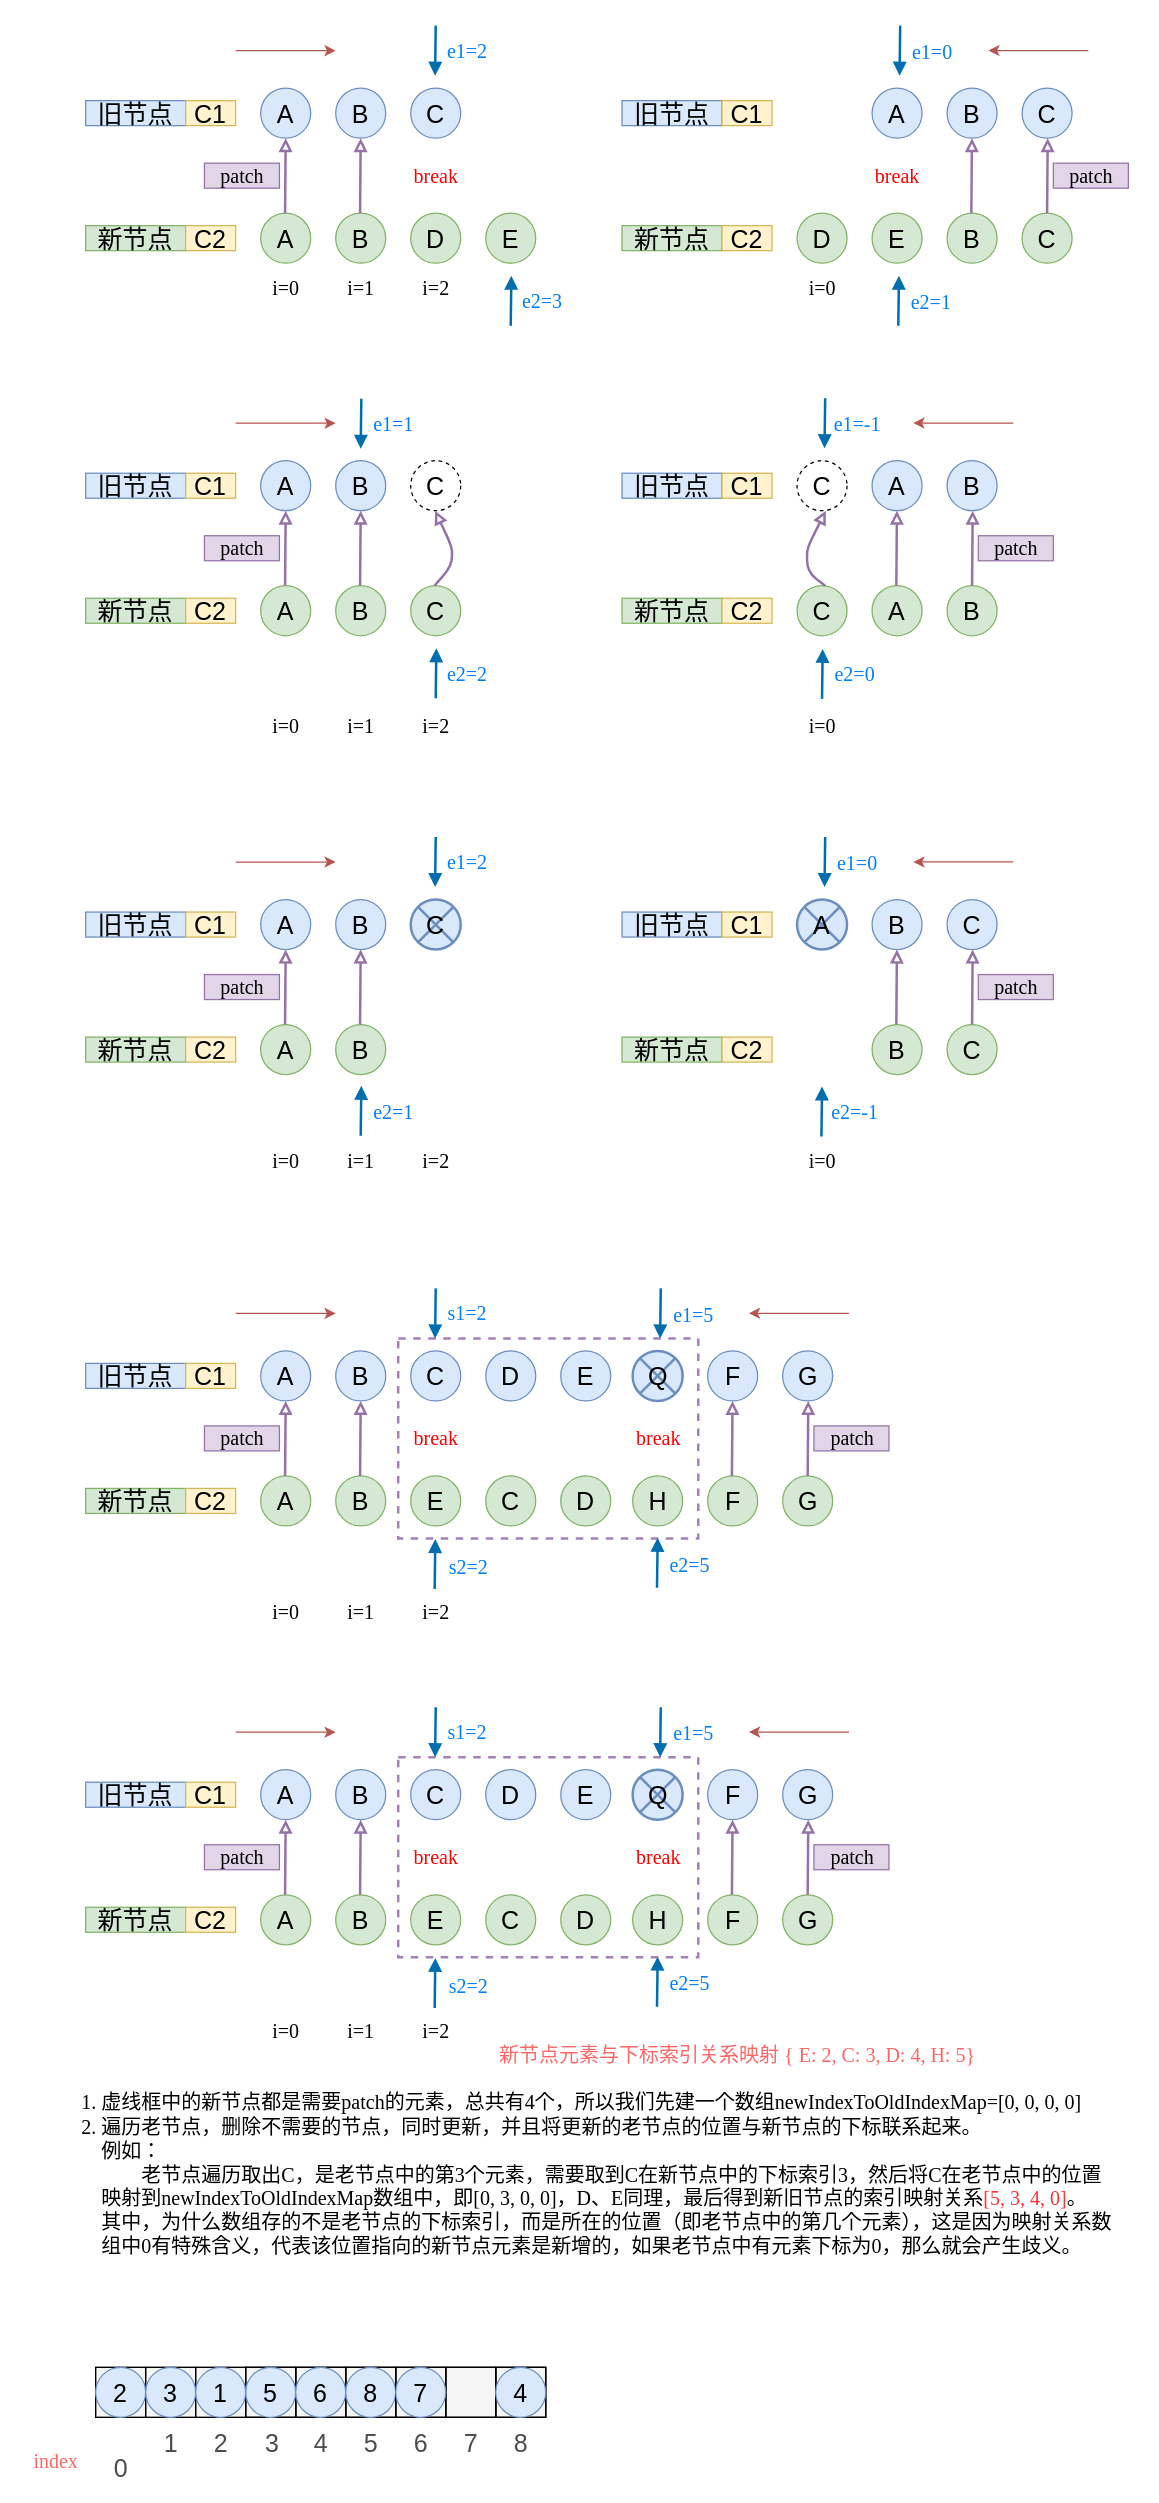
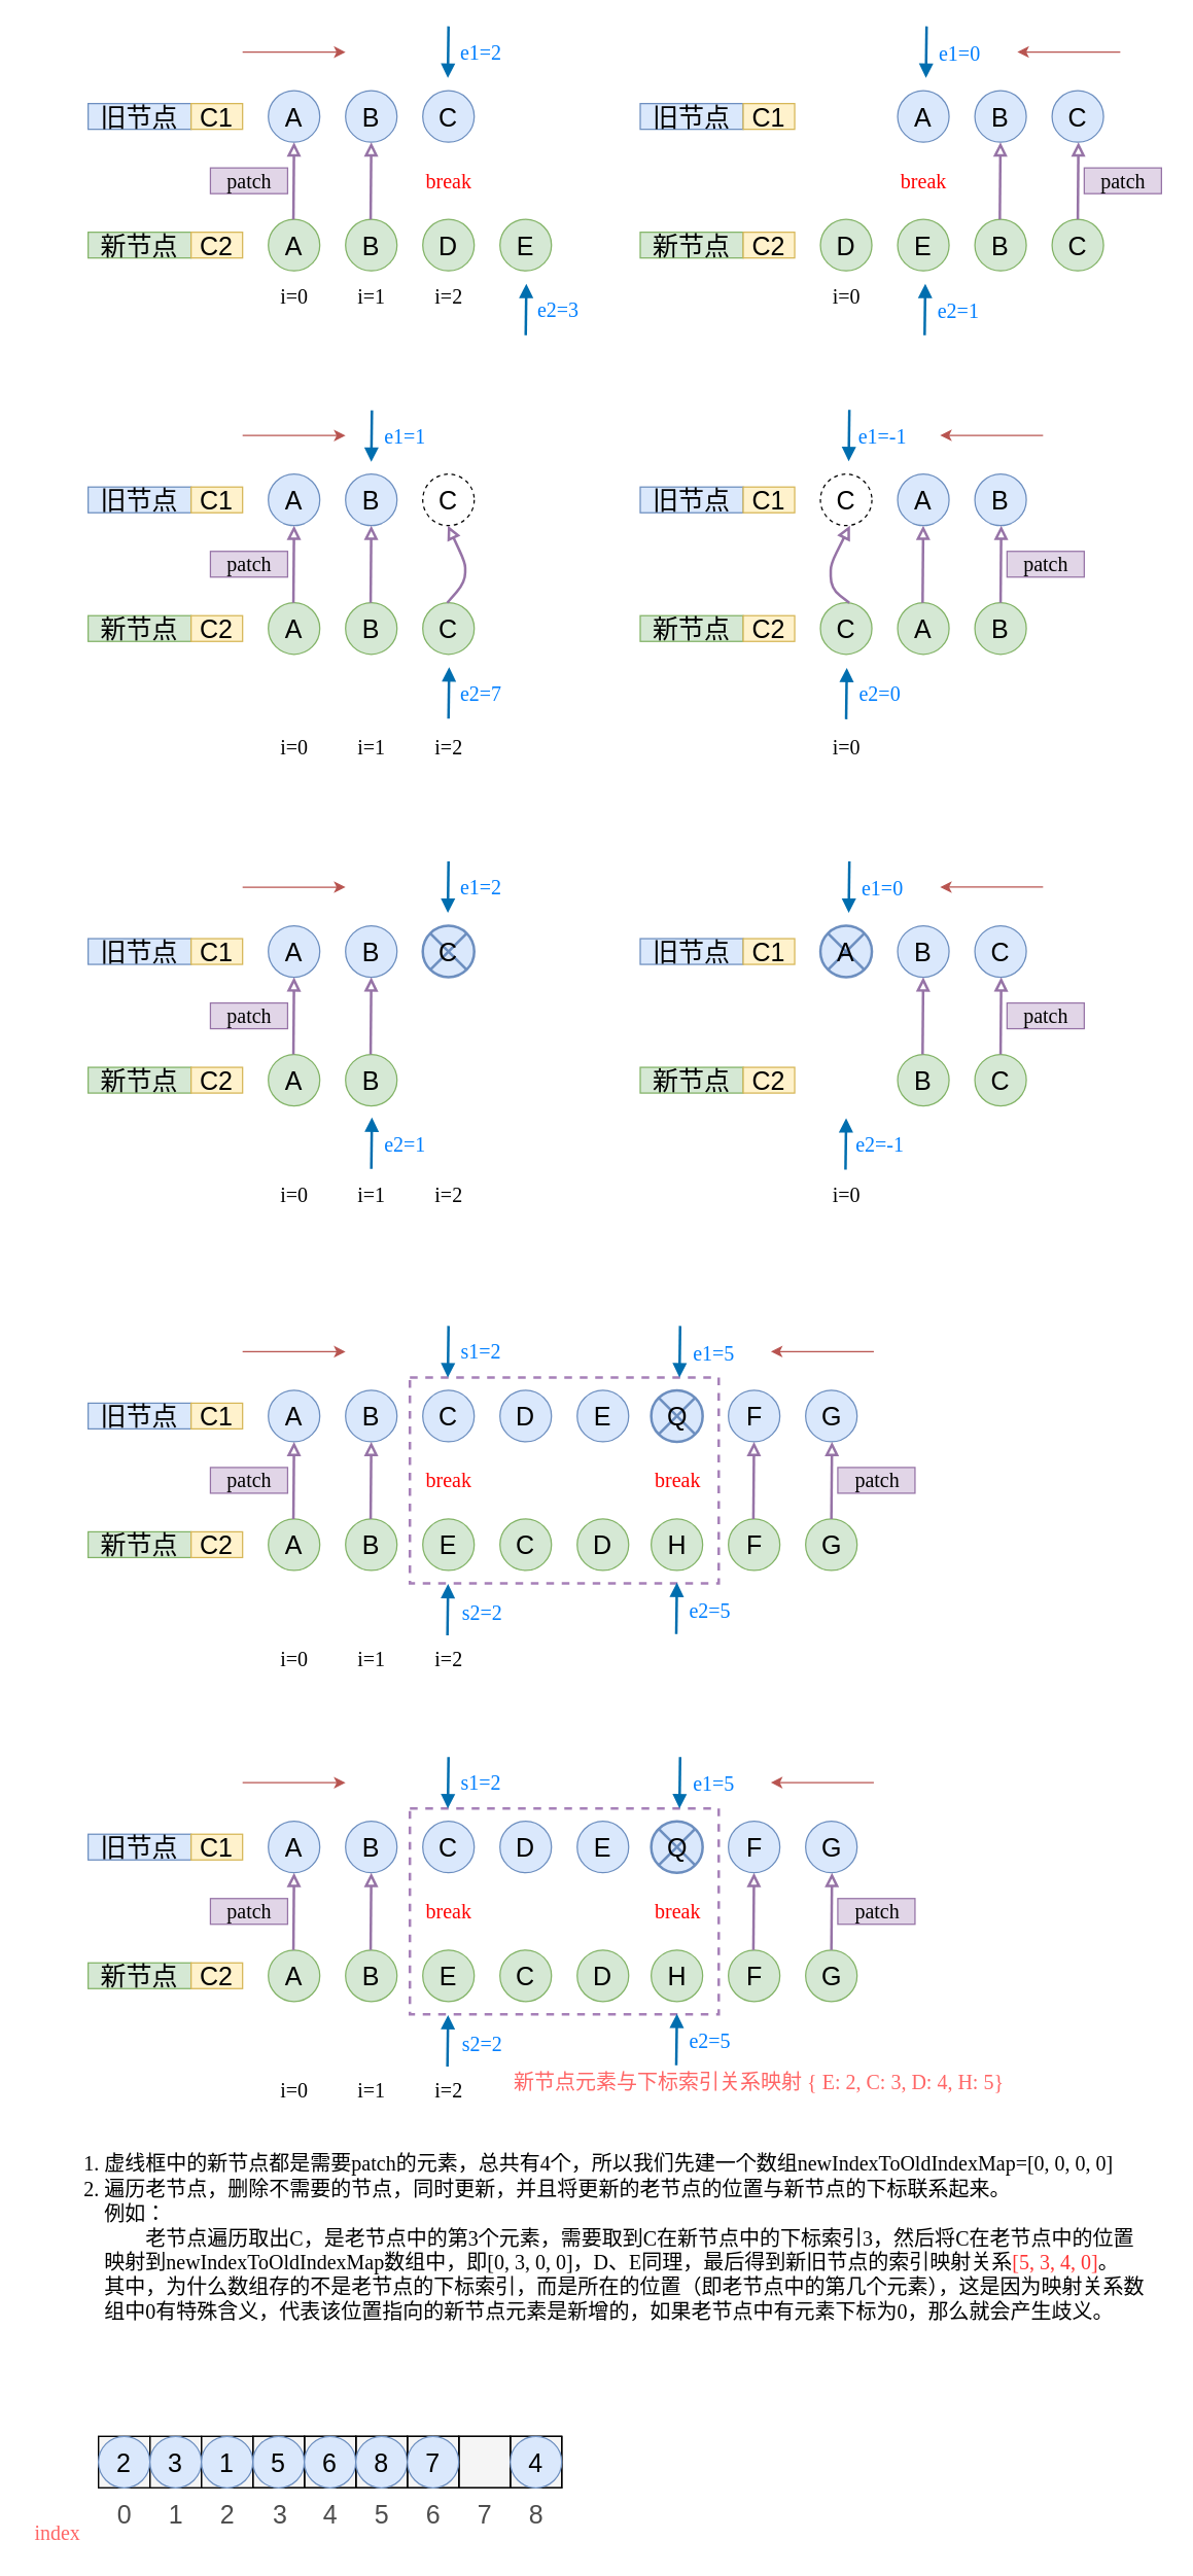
- <mxCell id="69" value="e2=2" style="text;html=1;align=center;verticalAlign=middle;resizable=0;points=[];autosize=1;fontSize=16;fontFamily=Lucida Console;fontColor=#007FFF;" parent="1" vertex="1"><mxGeometry x="349" y="527" width="48" height="23" as="geometry" /></mxCell>
+ <mxCell id="69" value="e2=7" style="text;html=1;align=center;verticalAlign=middle;resizable=0;points=[];autosize=1;fontSize=16;fontFamily=Lucida Console;fontColor=#007FFF;" parent="1" vertex="1"><mxGeometry x="349" y="527" width="48" height="23" as="geometry" /></mxCell>
- <mxCell id="211" value="新节点元素与下标索引关系映射 { E: 2, C: 3, D: 4, H: 5}" style="text;html=1;align=center;verticalAlign=middle;resizable=0;points=[];autosize=1;strokeColor=none;fontSize=16;fontFamily=Tahoma;fontColor=#FF6666;" parent="1" vertex="1"><mxGeometry x="385" y="1631" width="407" height="23" as="geometry" /></mxCell>
+ <mxCell id="211" value="新节点元素与下标索引关系映射 { E: 2, C: 3, D: 4, H: 5}" style="text;html=1;align=center;verticalAlign=middle;resizable=0;points=[];autosize=1;strokeColor=none;fontSize=16;fontFamily=Tahoma;fontColor=#FF6666;" parent="1" vertex="1"><mxGeometry x="385" y="1606" width="407" height="23" as="geometry" /></mxCell>
- <mxCell id="237" value="&lt;font face=&quot;Helvetica&quot; color=&quot;#4d4d4d&quot;&gt;0&lt;/font&gt;" style="text;html=1;align=center;verticalAlign=middle;resizable=0;points=[];autosize=1;strokeColor=none;fontSize=20;fontFamily=Tahoma;fontColor=#FF6666;" parent="1" vertex="1"><mxGeometry x="85.5" y="1958" width="21" height="30" as="geometry" /></mxCell>
+ <mxCell id="237" value="&lt;font face=&quot;Helvetica&quot; color=&quot;#4d4d4d&quot;&gt;0&lt;/font&gt;" style="text;html=1;align=center;verticalAlign=middle;resizable=0;points=[];autosize=1;strokeColor=none;fontSize=20;fontFamily=Tahoma;fontColor=#FF6666;" parent="1" vertex="1"><mxGeometry x="85.5" y="1938" width="21" height="30" as="geometry" /></mxCell>
